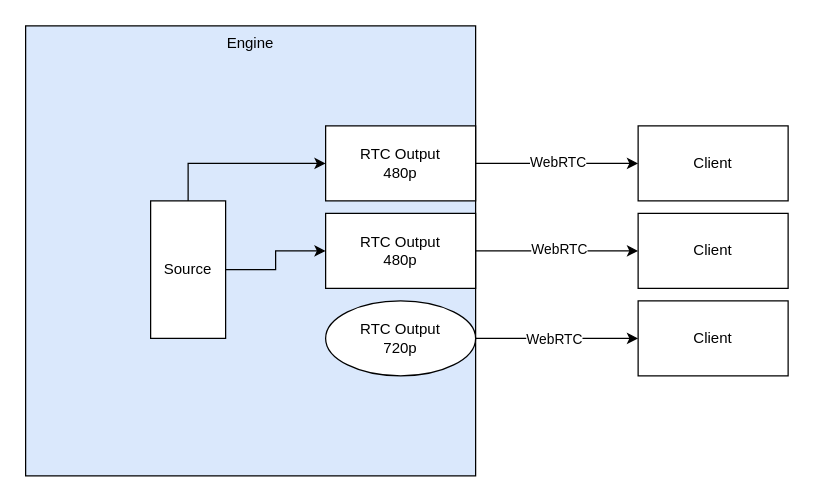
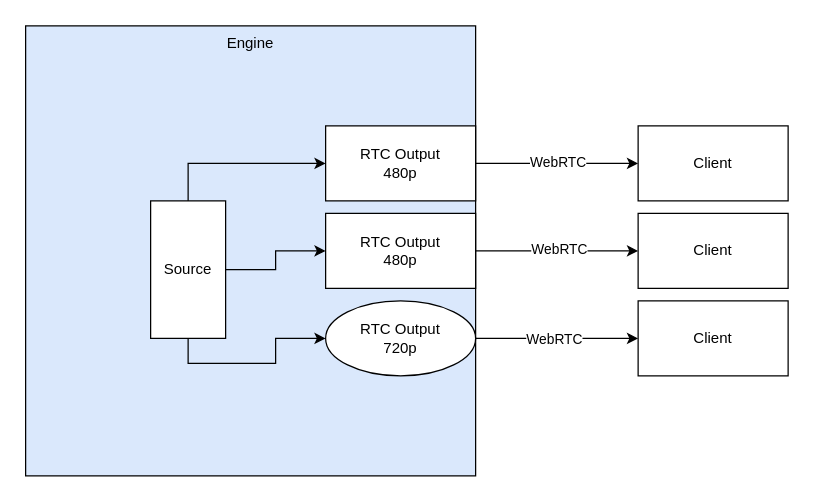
+ <mxCell id="15" style="edgeStyle=orthogonalEdgeStyle;rounded=0;orthogonalLoop=1;jettySize=auto;html=1;exitX=0.5;exitY=1;exitDx=0;exitDy=0;startArrow=none;startFill=0;" parent="1" source="18" target="5" edge="1"><mxGeometry relative="1" as="geometry" /></mxCell>
